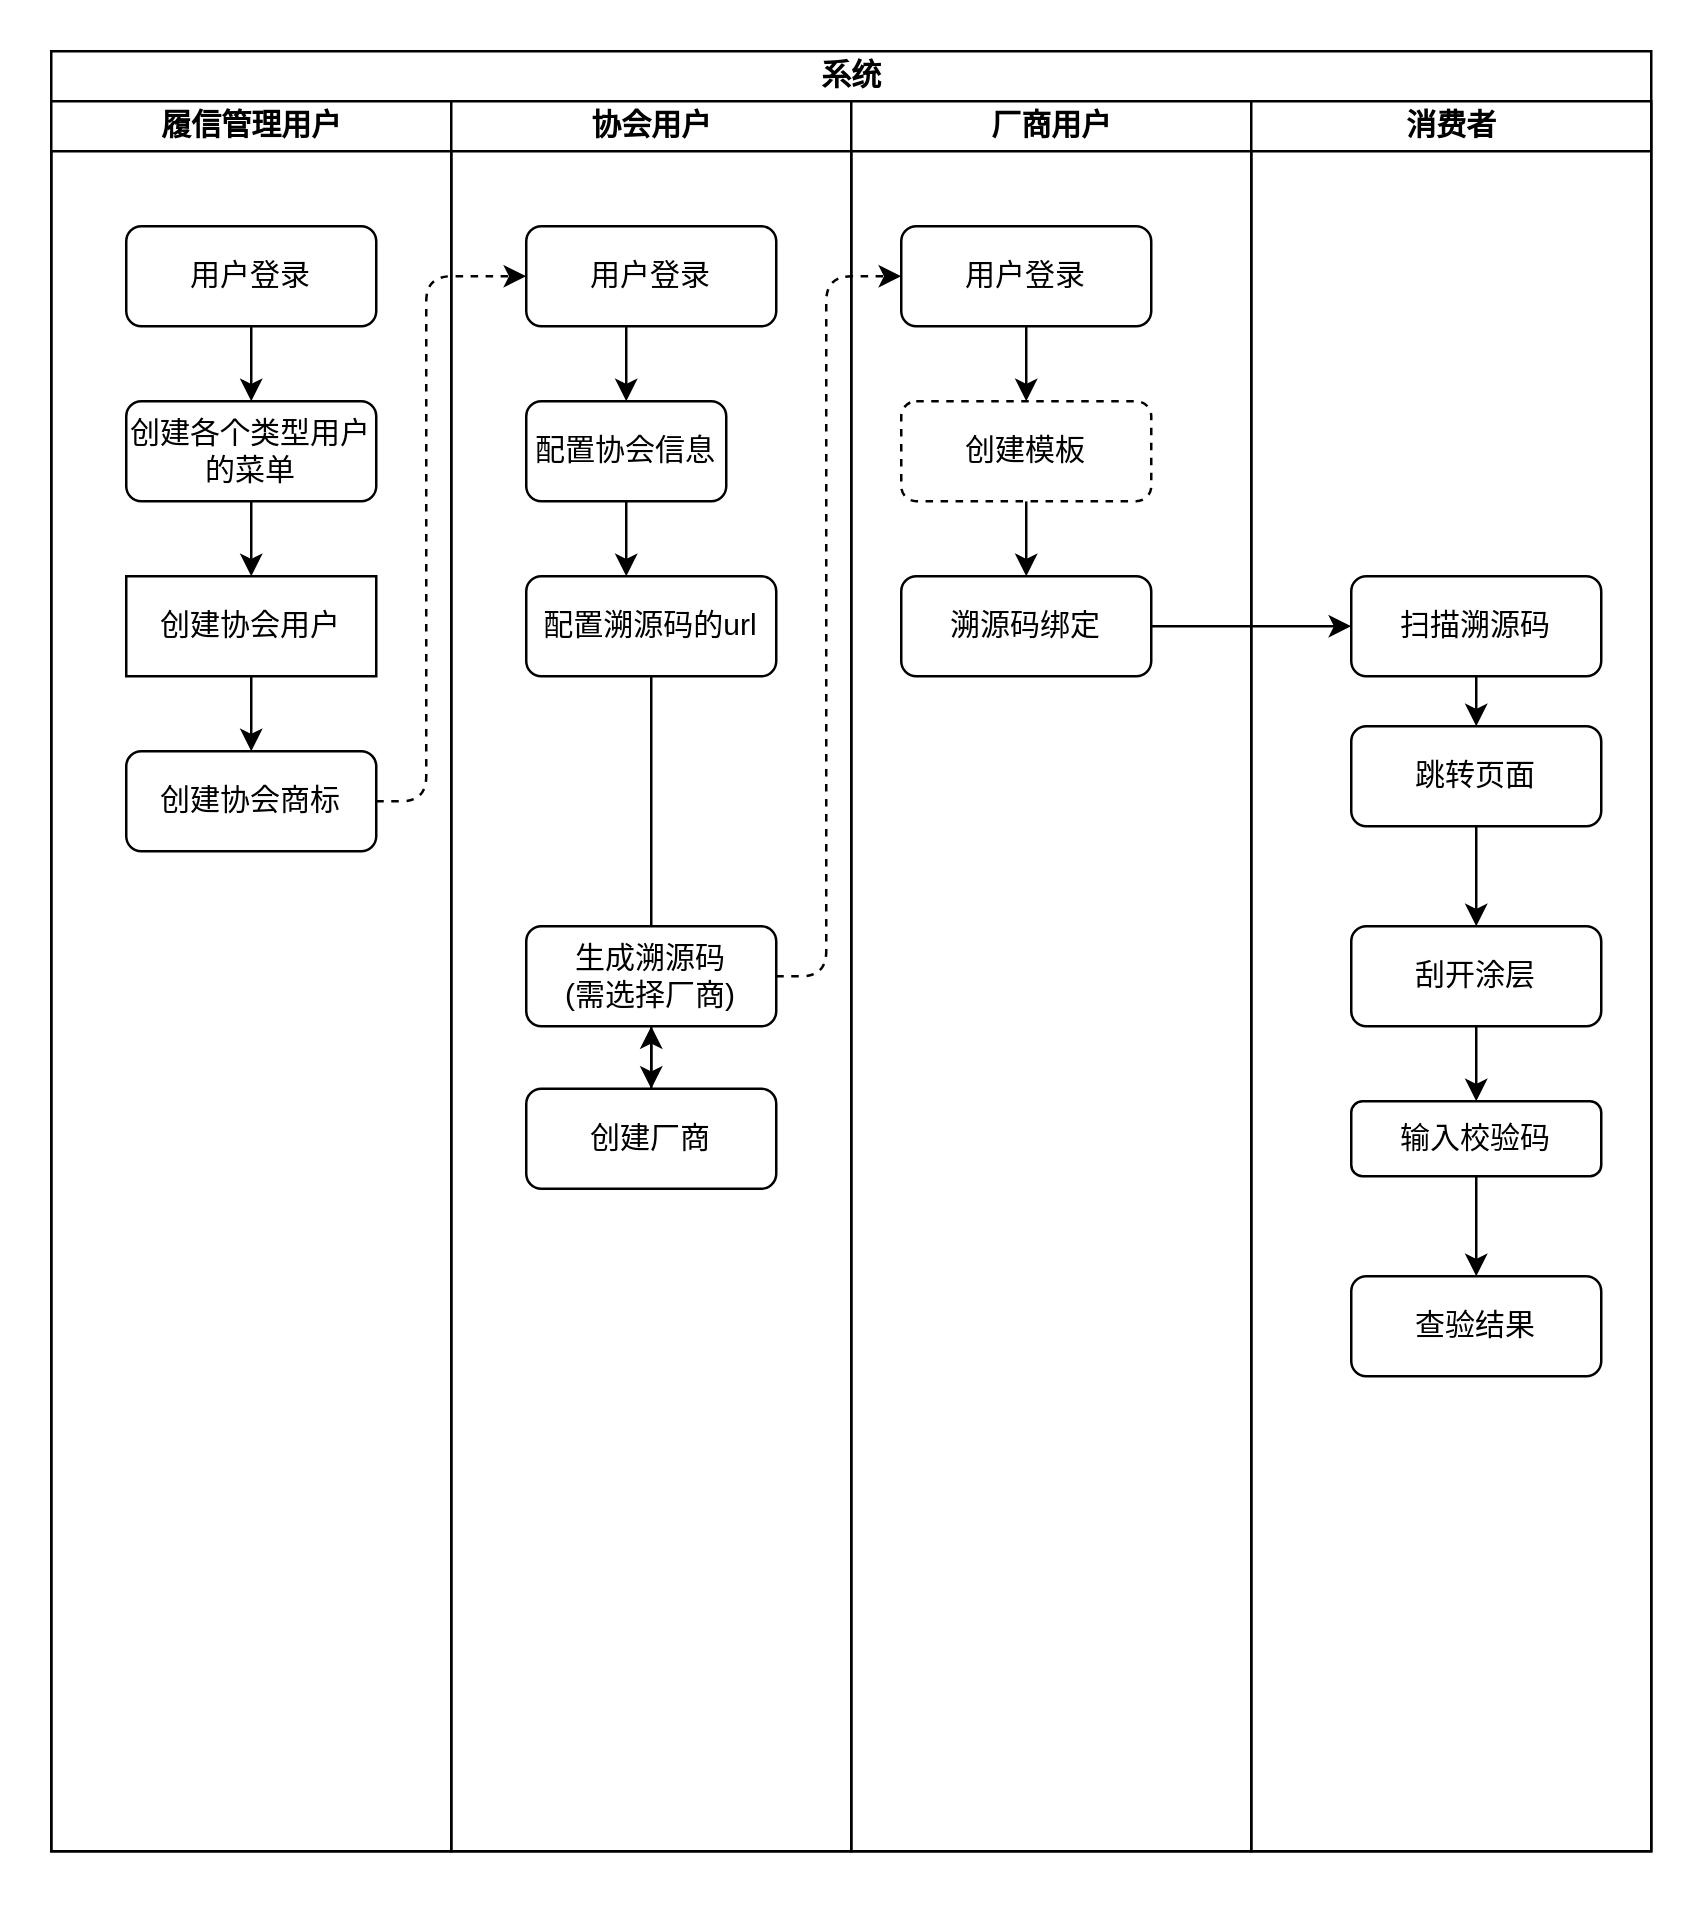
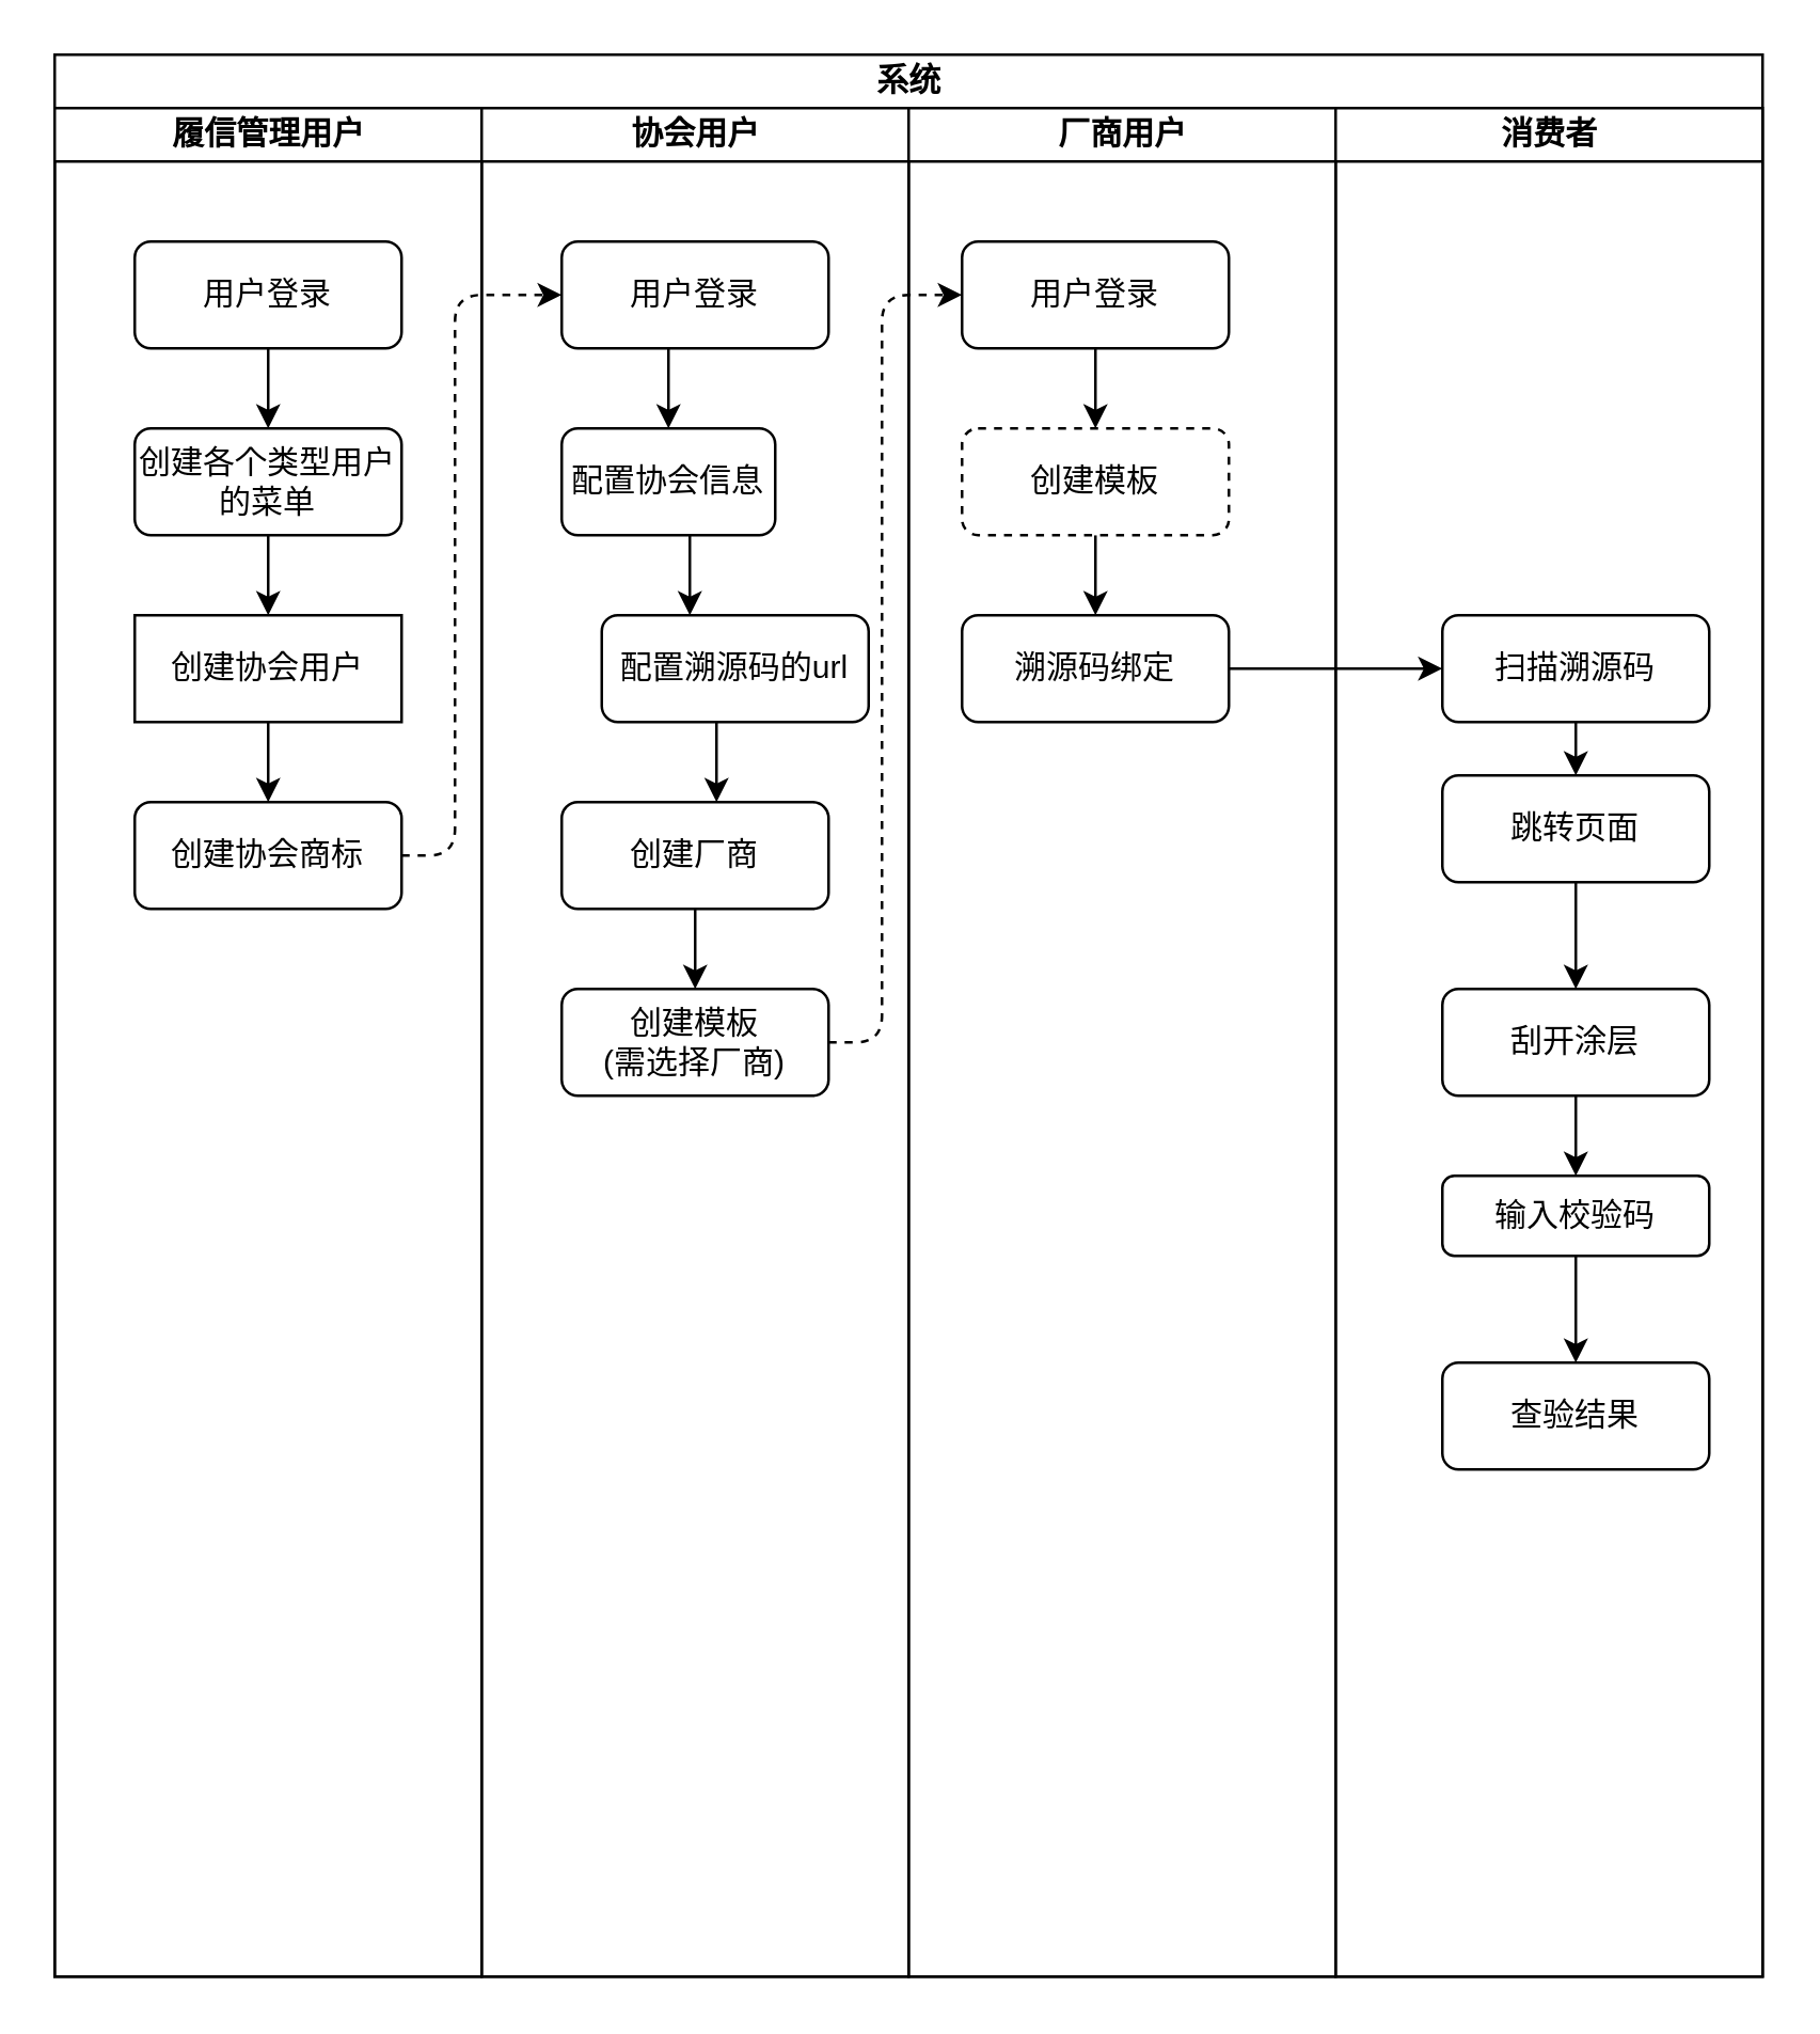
- <mxCell id="17" value="配置溯源码的url" style="rounded=1;whiteSpace=wrap;html=1;strokeColor=rgb(0, 0, 0);fontFamily=Helvetica;fontSize=12;fontColor=rgb(0, 0, 0);startSize=20;fillColor=rgb(255, 255, 255);" vertex="1" parent="11"><mxGeometry x="30" y="190" width="100" height="40" as="geometry" /></mxCell>
+ <mxCell id="17" value="配置溯源码的url" style="rounded=1;whiteSpace=wrap;html=1;strokeColor=rgb(0, 0, 0);fontFamily=Helvetica;fontSize=12;fontColor=rgb(0, 0, 0);startSize=20;fillColor=rgb(255, 255, 255);" vertex="1" parent="11"><mxGeometry x="45" y="190" width="100" height="40" as="geometry" /></mxCell>
- <mxCell id="20" value="生成溯源码&lt;br&gt;(需选择厂商)" style="rounded=1;whiteSpace=wrap;html=1;strokeColor=rgb(0, 0, 0);fontFamily=Helvetica;fontSize=12;fontColor=rgb(0, 0, 0);startSize=20;fillColor=rgb(255, 255, 255);" vertex="1" parent="11"><mxGeometry x="30" y="330" width="100" height="40" as="geometry" /></mxCell>
+ <mxCell id="20" value="创建模板&lt;br&gt;(需选择厂商)" style="rounded=1;whiteSpace=wrap;html=1;strokeColor=rgb(0, 0, 0);fontFamily=Helvetica;fontSize=12;fontColor=rgb(0, 0, 0);startSize=20;fillColor=rgb(255, 255, 255);" vertex="1" parent="11"><mxGeometry x="30" y="330" width="100" height="40" as="geometry" /></mxCell>
- <mxCell id="19" value="创建厂商" style="rounded=1;whiteSpace=wrap;html=1;strokeColor=rgb(0, 0, 0);fontFamily=Helvetica;fontSize=12;fontColor=rgb(0, 0, 0);startSize=20;fillColor=rgb(255, 255, 255);" vertex="1" parent="11"><mxGeometry x="30" y="395" width="100" height="40" as="geometry" /></mxCell>
+ <mxCell id="19" value="创建厂商" style="rounded=1;whiteSpace=wrap;html=1;strokeColor=rgb(0, 0, 0);fontFamily=Helvetica;fontSize=12;fontColor=rgb(0, 0, 0);startSize=20;fillColor=rgb(255, 255, 255);" vertex="1" parent="11"><mxGeometry x="30" y="260" width="100" height="40" as="geometry" /></mxCell>
